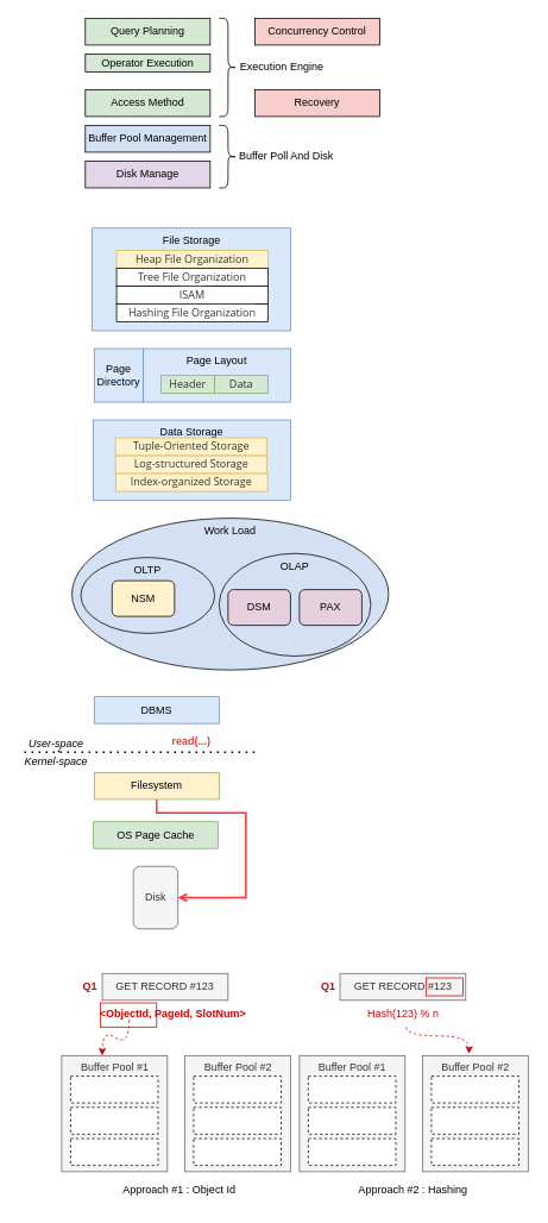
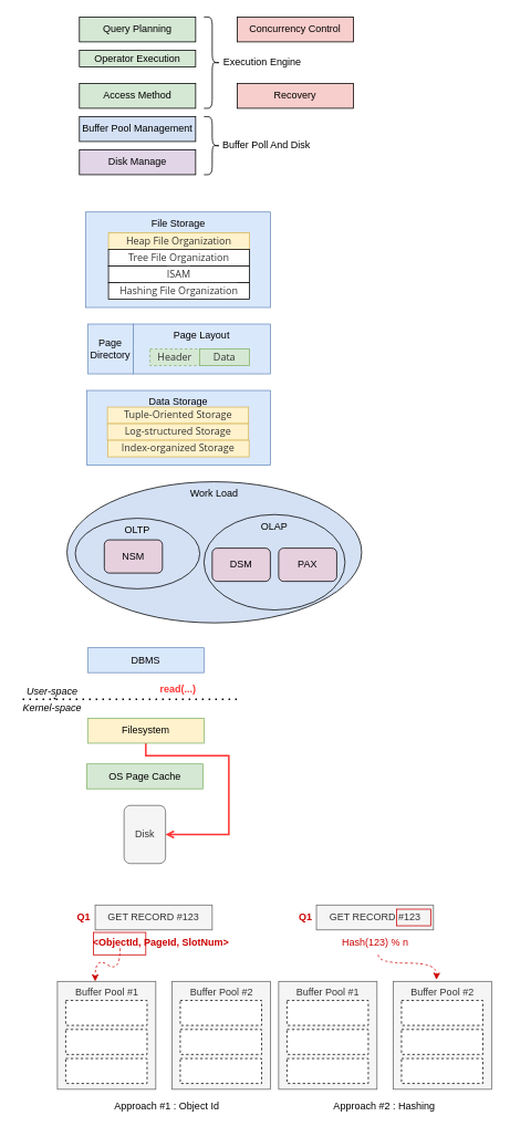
- <mxCell id="20" value="&lt;span style=&quot;box-sizing: border-box; --tw-border-spacing-x: 0; --tw-border-spacing-y: 0; --tw-translate-x: 0; --tw-translate-y: 0; --tw-rotate: 0; --tw-skew-x: 0; --tw-skew-y: 0; --tw-scale-x: 1; --tw-scale-y: 1; --tw-pan-x: ; --tw-pan-y: ; --tw-pinch-zoom: ; --tw-scroll-snap-strictness: proximity; --tw-ordinal: ; --tw-slashed-zero: ; --tw-numeric-figure: ; --tw-numeric-spacing: ; --tw-numeric-fraction: ; --tw-ring-inset: ; --tw-ring-offset-width: 0px; --tw-ring-offset-color: #fff; --tw-ring-color: rgb(59 130 246 / .5); --tw-ring-offset-shadow: 0 0 #0000; --tw-ring-shadow: 0 0 #0000; --tw-shadow: 0 0 #0000; --tw-shadow-colored: 0 0 #0000; --tw-blur: ; --tw-brightness: ; --tw-contrast: ; --tw-grayscale: ; --tw-hue-rotate: ; --tw-invert: ; --tw-saturate: ; --tw-sepia: ; --tw-drop-shadow: ; --tw-backdrop-blur: ; --tw-backdrop-brightness: ; --tw-backdrop-contrast: ; --tw-backdrop-grayscale: ; --tw-backdrop-hue-rotate: ; --tw-backdrop-invert: ; --tw-backdrop-opacity: ; --tw-backdrop-saturate: ; --tw-backdrop-sepia: ; caret-color: rgb(0, 122, 255); color: rgb(51, 51, 51); font-family: &amp;quot;Open Sans&amp;quot;, &amp;quot;Clear Sans&amp;quot;, &amp;quot;Helvetica Neue&amp;quot;, Helvetica, Arial, &amp;quot;Segoe UI Emoji&amp;quot;, sans-serif; orphans: 4; text-align: left; white-space-collapse: preserve;&quot;&gt;&lt;font style=&quot;font-size: 12px;&quot;&gt;Header&lt;/font&gt;&lt;/span&gt;" style="rounded=0;whiteSpace=wrap;html=1;fillColor=#d5e8d4;strokeColor=#82b366;" parent="1" vertex="1"><mxGeometry x="180" y="420" width="60" height="20" as="geometry" /></mxCell>
+ <mxCell id="20" value="&lt;span style=&quot;box-sizing: border-box; --tw-border-spacing-x: 0; --tw-border-spacing-y: 0; --tw-translate-x: 0; --tw-translate-y: 0; --tw-rotate: 0; --tw-skew-x: 0; --tw-skew-y: 0; --tw-scale-x: 1; --tw-scale-y: 1; --tw-pan-x: ; --tw-pan-y: ; --tw-pinch-zoom: ; --tw-scroll-snap-strictness: proximity; --tw-ordinal: ; --tw-slashed-zero: ; --tw-numeric-figure: ; --tw-numeric-spacing: ; --tw-numeric-fraction: ; --tw-ring-inset: ; --tw-ring-offset-width: 0px; --tw-ring-offset-color: #fff; --tw-ring-color: rgb(59 130 246 / .5); --tw-ring-offset-shadow: 0 0 #0000; --tw-ring-shadow: 0 0 #0000; --tw-shadow: 0 0 #0000; --tw-shadow-colored: 0 0 #0000; --tw-blur: ; --tw-brightness: ; --tw-contrast: ; --tw-grayscale: ; --tw-hue-rotate: ; --tw-invert: ; --tw-saturate: ; --tw-sepia: ; --tw-drop-shadow: ; --tw-backdrop-blur: ; --tw-backdrop-brightness: ; --tw-backdrop-contrast: ; --tw-backdrop-grayscale: ; --tw-backdrop-hue-rotate: ; --tw-backdrop-invert: ; --tw-backdrop-opacity: ; --tw-backdrop-saturate: ; --tw-backdrop-sepia: ; caret-color: rgb(0, 122, 255); color: rgb(51, 51, 51); font-family: &amp;quot;Open Sans&amp;quot;, &amp;quot;Clear Sans&amp;quot;, &amp;quot;Helvetica Neue&amp;quot;, Helvetica, Arial, &amp;quot;Segoe UI Emoji&amp;quot;, sans-serif; orphans: 4; text-align: left; white-space-collapse: preserve;&quot;&gt;&lt;font style=&quot;font-size: 12px;&quot;&gt;Header&lt;/font&gt;&lt;/span&gt;" style="rounded=0;whiteSpace=wrap;html=1;fillColor=#d5e8d4;strokeColor=#82b366;dashed=1;" parent="1" vertex="1"><mxGeometry x="180" y="420" width="60" height="20" as="geometry" /></mxCell>
- <mxCell id="30" value="NSM" style="rounded=1;whiteSpace=wrap;html=1;fillColor=#fff2cc;strokeColor=#000000;" parent="1" vertex="1"><mxGeometry x="125" y="650" width="70" height="40" as="geometry" /></mxCell>
+ <mxCell id="30" value="NSM" style="rounded=1;whiteSpace=wrap;html=1;fillColor=#E6D0DE;strokeColor=#000000;" parent="1" vertex="1"><mxGeometry x="125" y="650" width="70" height="40" as="geometry" /></mxCell>
